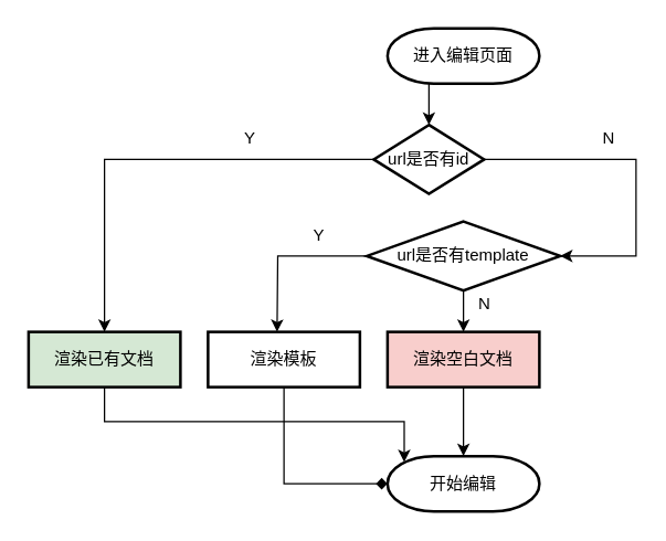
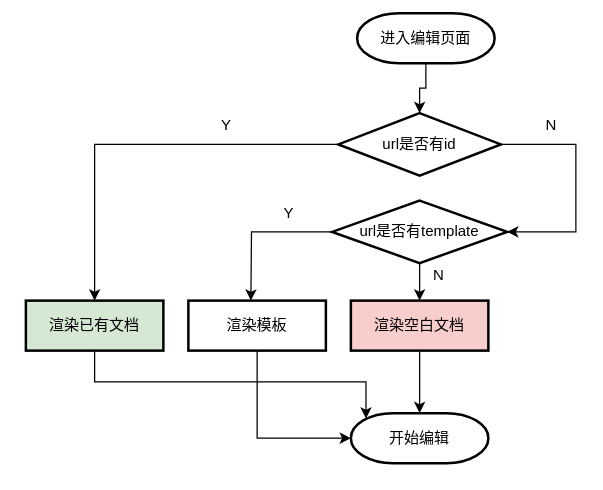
- <mxCell id="3" value="进入编辑页面" style="strokeWidth=2;html=1;shape=mxgraph.flowchart.terminator;whiteSpace=wrap;" vertex="1" parent="1"><mxGeometry x="280" y="20" width="110" height="40" as="geometry" /></mxCell>
+ <mxCell id="3" value="进入编辑页面" style="strokeWidth=2;html=1;shape=mxgraph.flowchart.terminator;whiteSpace=wrap;" vertex="1" parent="1"><mxGeometry x="285" y="10" width="110" height="40" as="geometry" /></mxCell>
- <mxCell id="6" value="url是否有id" style="strokeWidth=2;html=1;shape=mxgraph.flowchart.decision;whiteSpace=wrap;rounded=0;" vertex="1" parent="1"><mxGeometry x="270" y="90" width="80" height="50" as="geometry" /></mxCell>
+ <mxCell id="6" value="url是否有id" style="strokeWidth=2;html=1;shape=mxgraph.flowchart.decision;whiteSpace=wrap;rounded=0;" vertex="1" parent="1"><mxGeometry x="270" y="90" width="130" height="50" as="geometry" /></mxCell>
- <mxCell id="12" style="edgeStyle=orthogonalEdgeStyle;rounded=0;orthogonalLoop=1;jettySize=auto;html=1;exitX=0.5;exitY=1;exitDx=0;exitDy=0;entryX=0;entryY=0.5;entryDx=0;entryDy=0;entryPerimeter=0;endArrow=diamond;" edge="1" parent="1" source="13" target="16"><mxGeometry relative="1" as="geometry" /></mxCell>
+ <mxCell id="12" style="edgeStyle=orthogonalEdgeStyle;rounded=0;orthogonalLoop=1;jettySize=auto;html=1;exitX=0.5;exitY=1;exitDx=0;exitDy=0;entryX=0;entryY=0.5;entryDx=0;entryDy=0;entryPerimeter=0;" edge="1" parent="1" source="13" target="16"><mxGeometry relative="1" as="geometry" /></mxCell>
